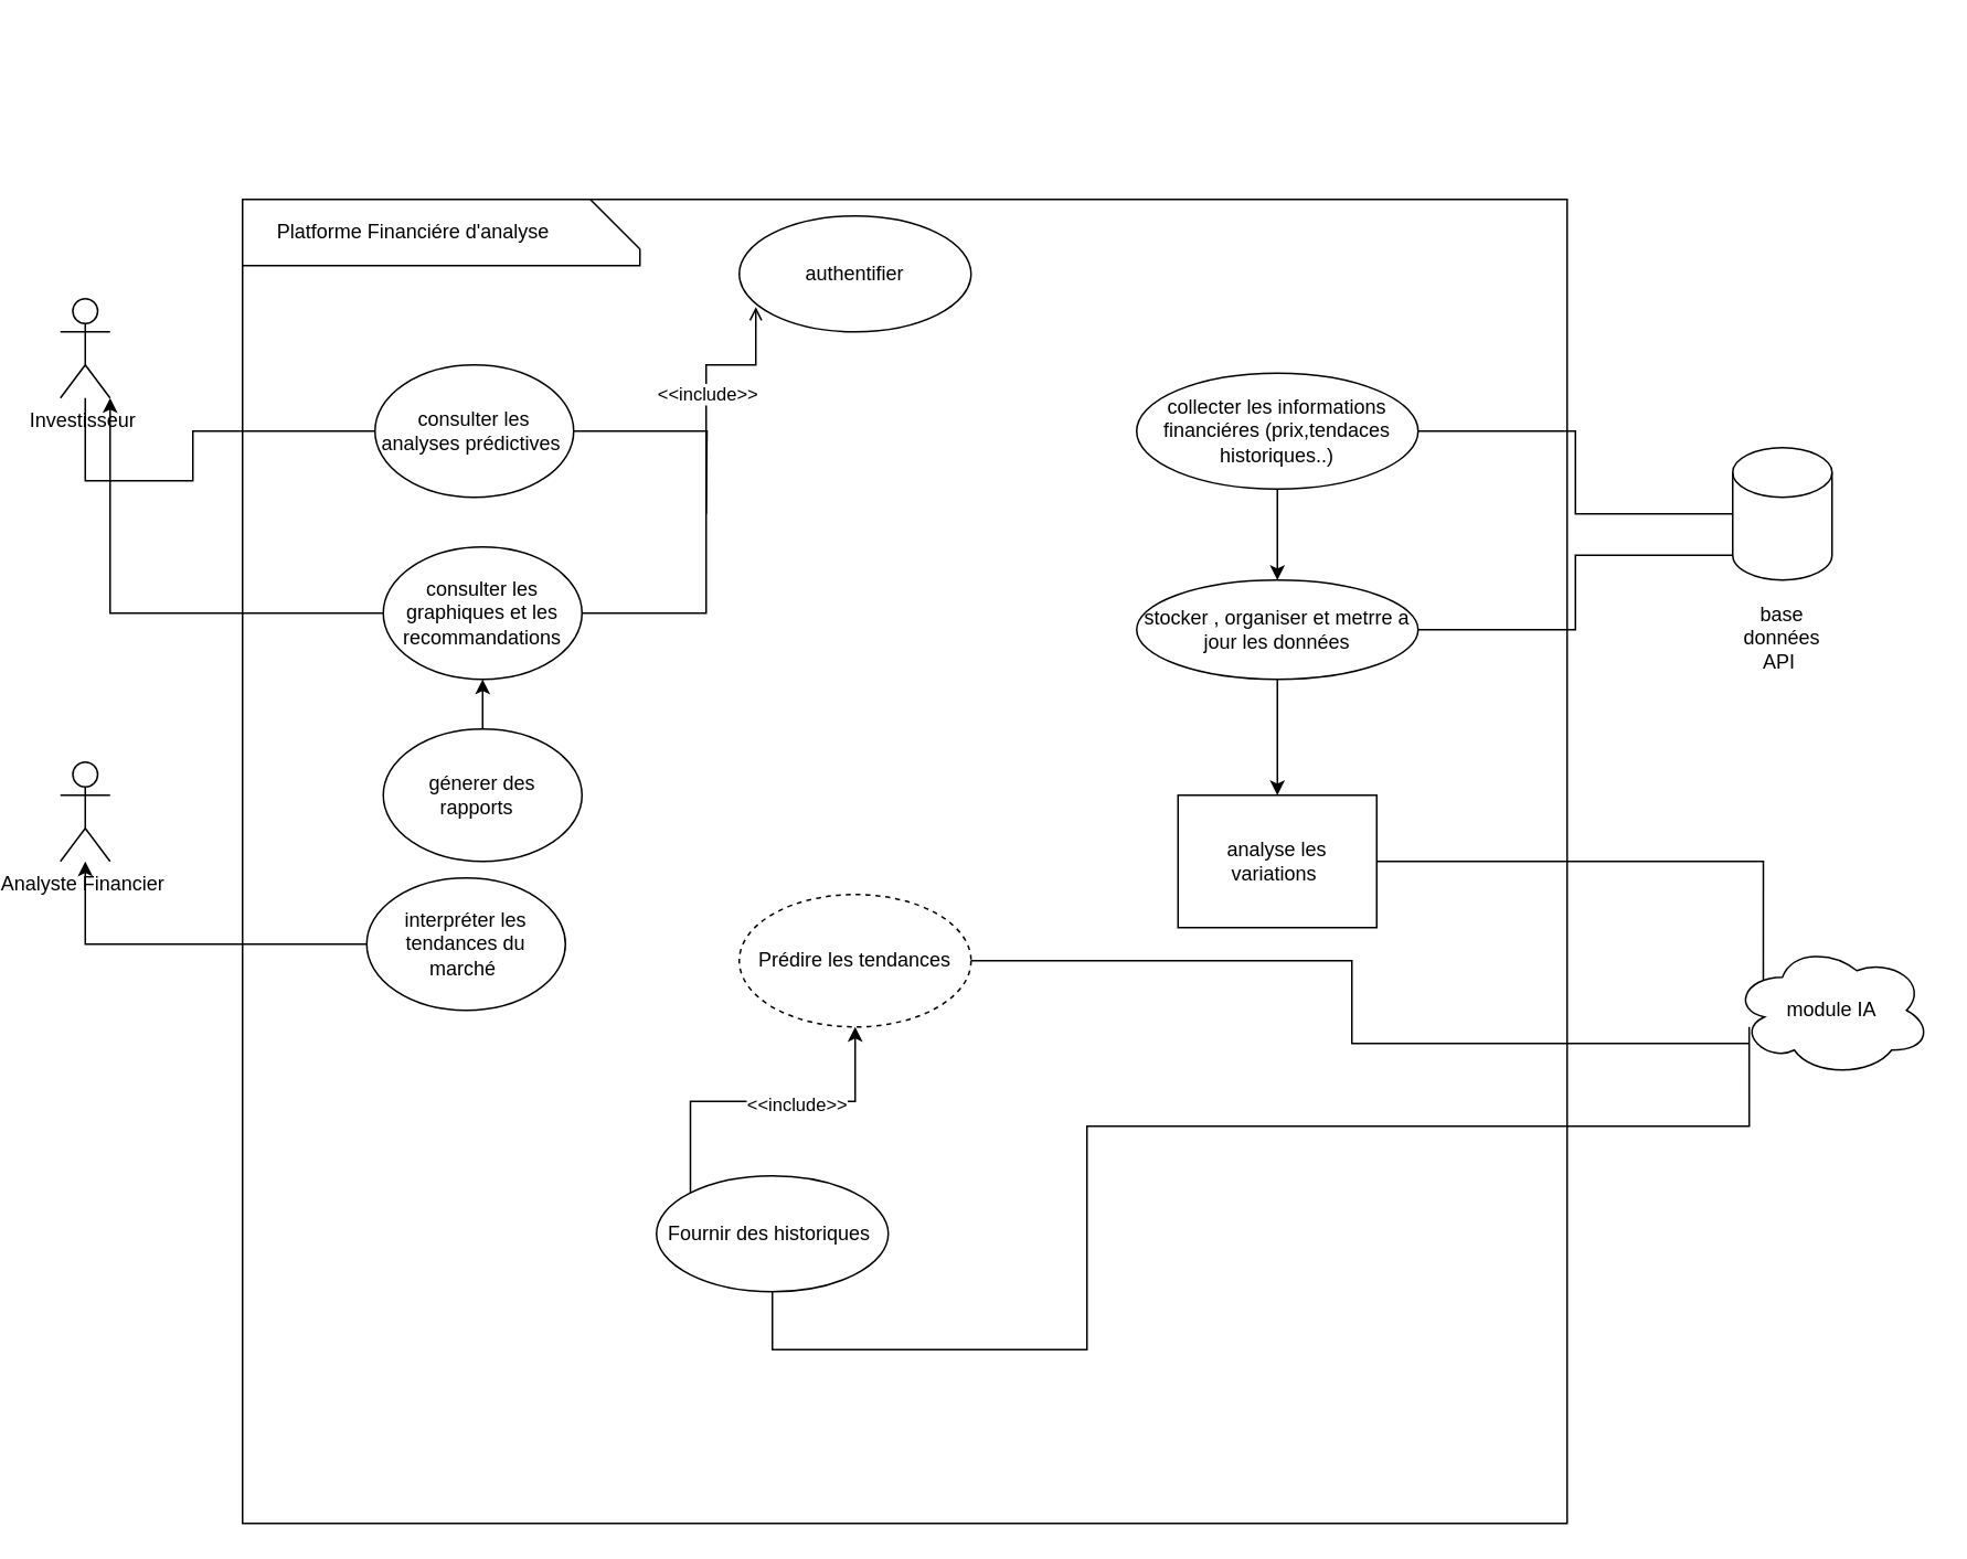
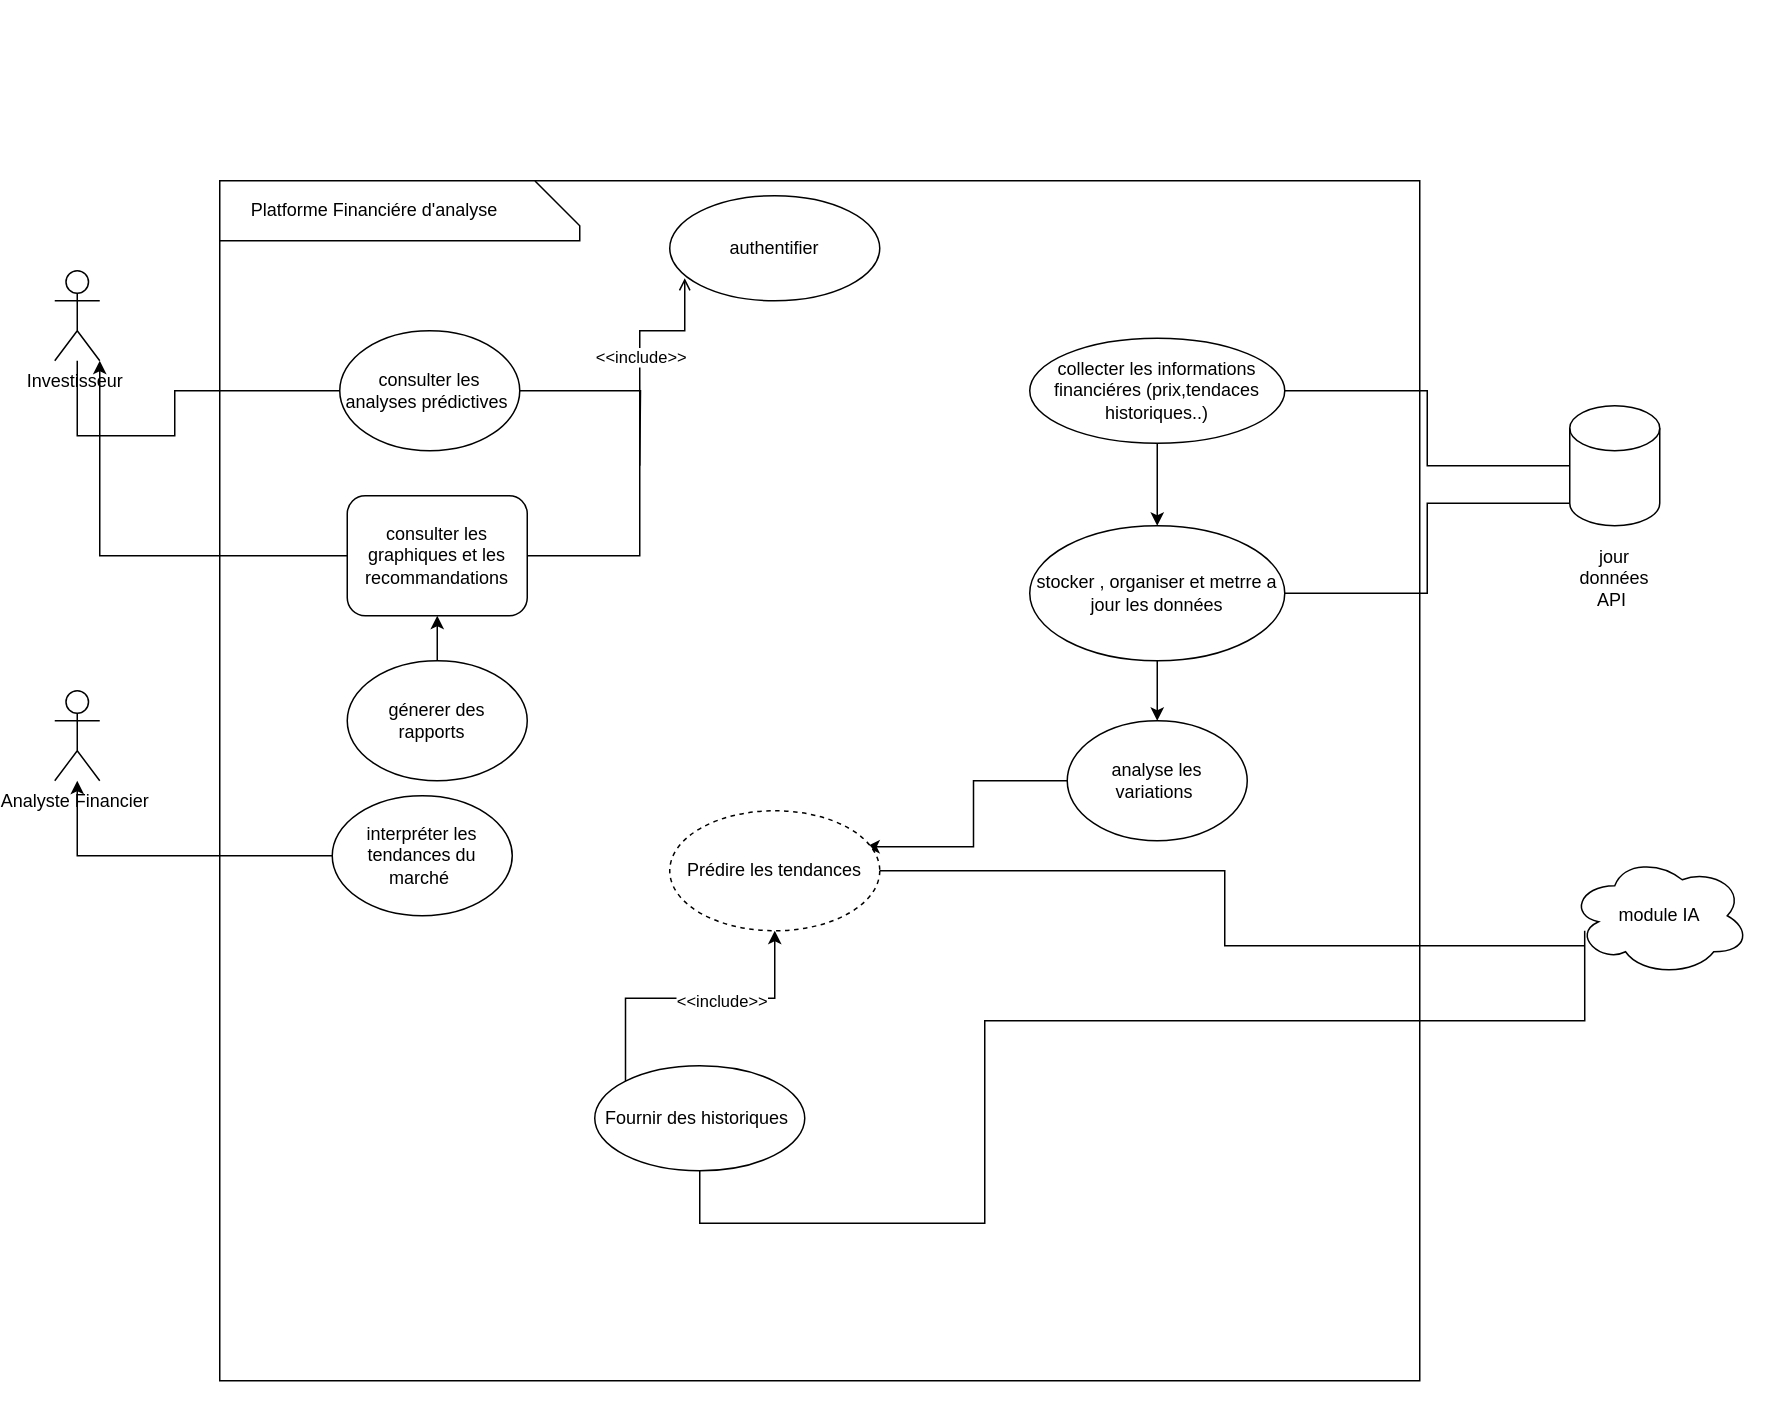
- <mxCell id="11" value="consulter les graphiques et les recommandations" style="ellipse;whiteSpace=wrap;html=1;" vertex="1" parent="1"><mxGeometry x="215" y="330" width="120" height="80" as="geometry" /></mxCell>
+ <mxCell id="11" value="consulter les graphiques et les recommandations" style="whiteSpace=wrap;html=1;rounded=1;" vertex="1" parent="1"><mxGeometry x="215" y="330" width="120" height="80" as="geometry" /></mxCell>
- <mxCell id="24" value="stocker , organiser et metrre a jour les données" style="ellipse;whiteSpace=wrap;html=1;" vertex="1" parent="1"><mxGeometry x="670" y="350" width="170" height="60" as="geometry" /></mxCell>
+ <mxCell id="24" value="stocker , organiser et metrre a jour les données" style="ellipse;whiteSpace=wrap;html=1;" vertex="1" parent="1"><mxGeometry x="670" y="350" width="170" height="90" as="geometry" /></mxCell>
- <mxCell id="22" value="base données API&amp;nbsp;" style="text;html=1;whiteSpace=wrap;strokeColor=none;fillColor=none;align=center;verticalAlign=middle;rounded=0;" vertex="1" parent="1"><mxGeometry x="1030" y="370" width="60" height="30" as="geometry" /></mxCell>
+ <mxCell id="22" value="jour données API&amp;nbsp;" style="text;html=1;whiteSpace=wrap;strokeColor=none;fillColor=none;align=center;verticalAlign=middle;rounded=0;" vertex="1" parent="1"><mxGeometry x="1030" y="370" width="60" height="30" as="geometry" /></mxCell>
- <mxCell id="28" value="analyse les variations&amp;nbsp;" style="whiteSpace=wrap;html=1;rounded=0;" vertex="1" parent="1"><mxGeometry x="695" y="480" width="120" height="80" as="geometry" /></mxCell>
+ <mxCell id="28" value="analyse les variations&amp;nbsp;" style="ellipse;whiteSpace=wrap;html=1;" vertex="1" parent="1"><mxGeometry x="695" y="480" width="120" height="80" as="geometry" /></mxCell>
- <mxCell id="35" style="edgeStyle=orthogonalEdgeStyle;rounded=0;orthogonalLoop=1;jettySize=auto;html=1;entryX=0.154;entryY=0.268;entryDx=0;entryDy=0;entryPerimeter=0;endArrow=none;endFill=0;" edge="1" parent="1" source="28" target="26"><mxGeometry relative="1" as="geometry" /></mxCell>
+ <mxCell id="27" style="edgeStyle=orthogonalEdgeStyle;rounded=0;orthogonalLoop=1;jettySize=auto;html=1;entryX=0.936;entryY=0.3;entryDx=0;entryDy=0;entryPerimeter=0;" edge="1" parent="1" source="28" target="32"><mxGeometry relative="1" as="geometry" /></mxCell>
